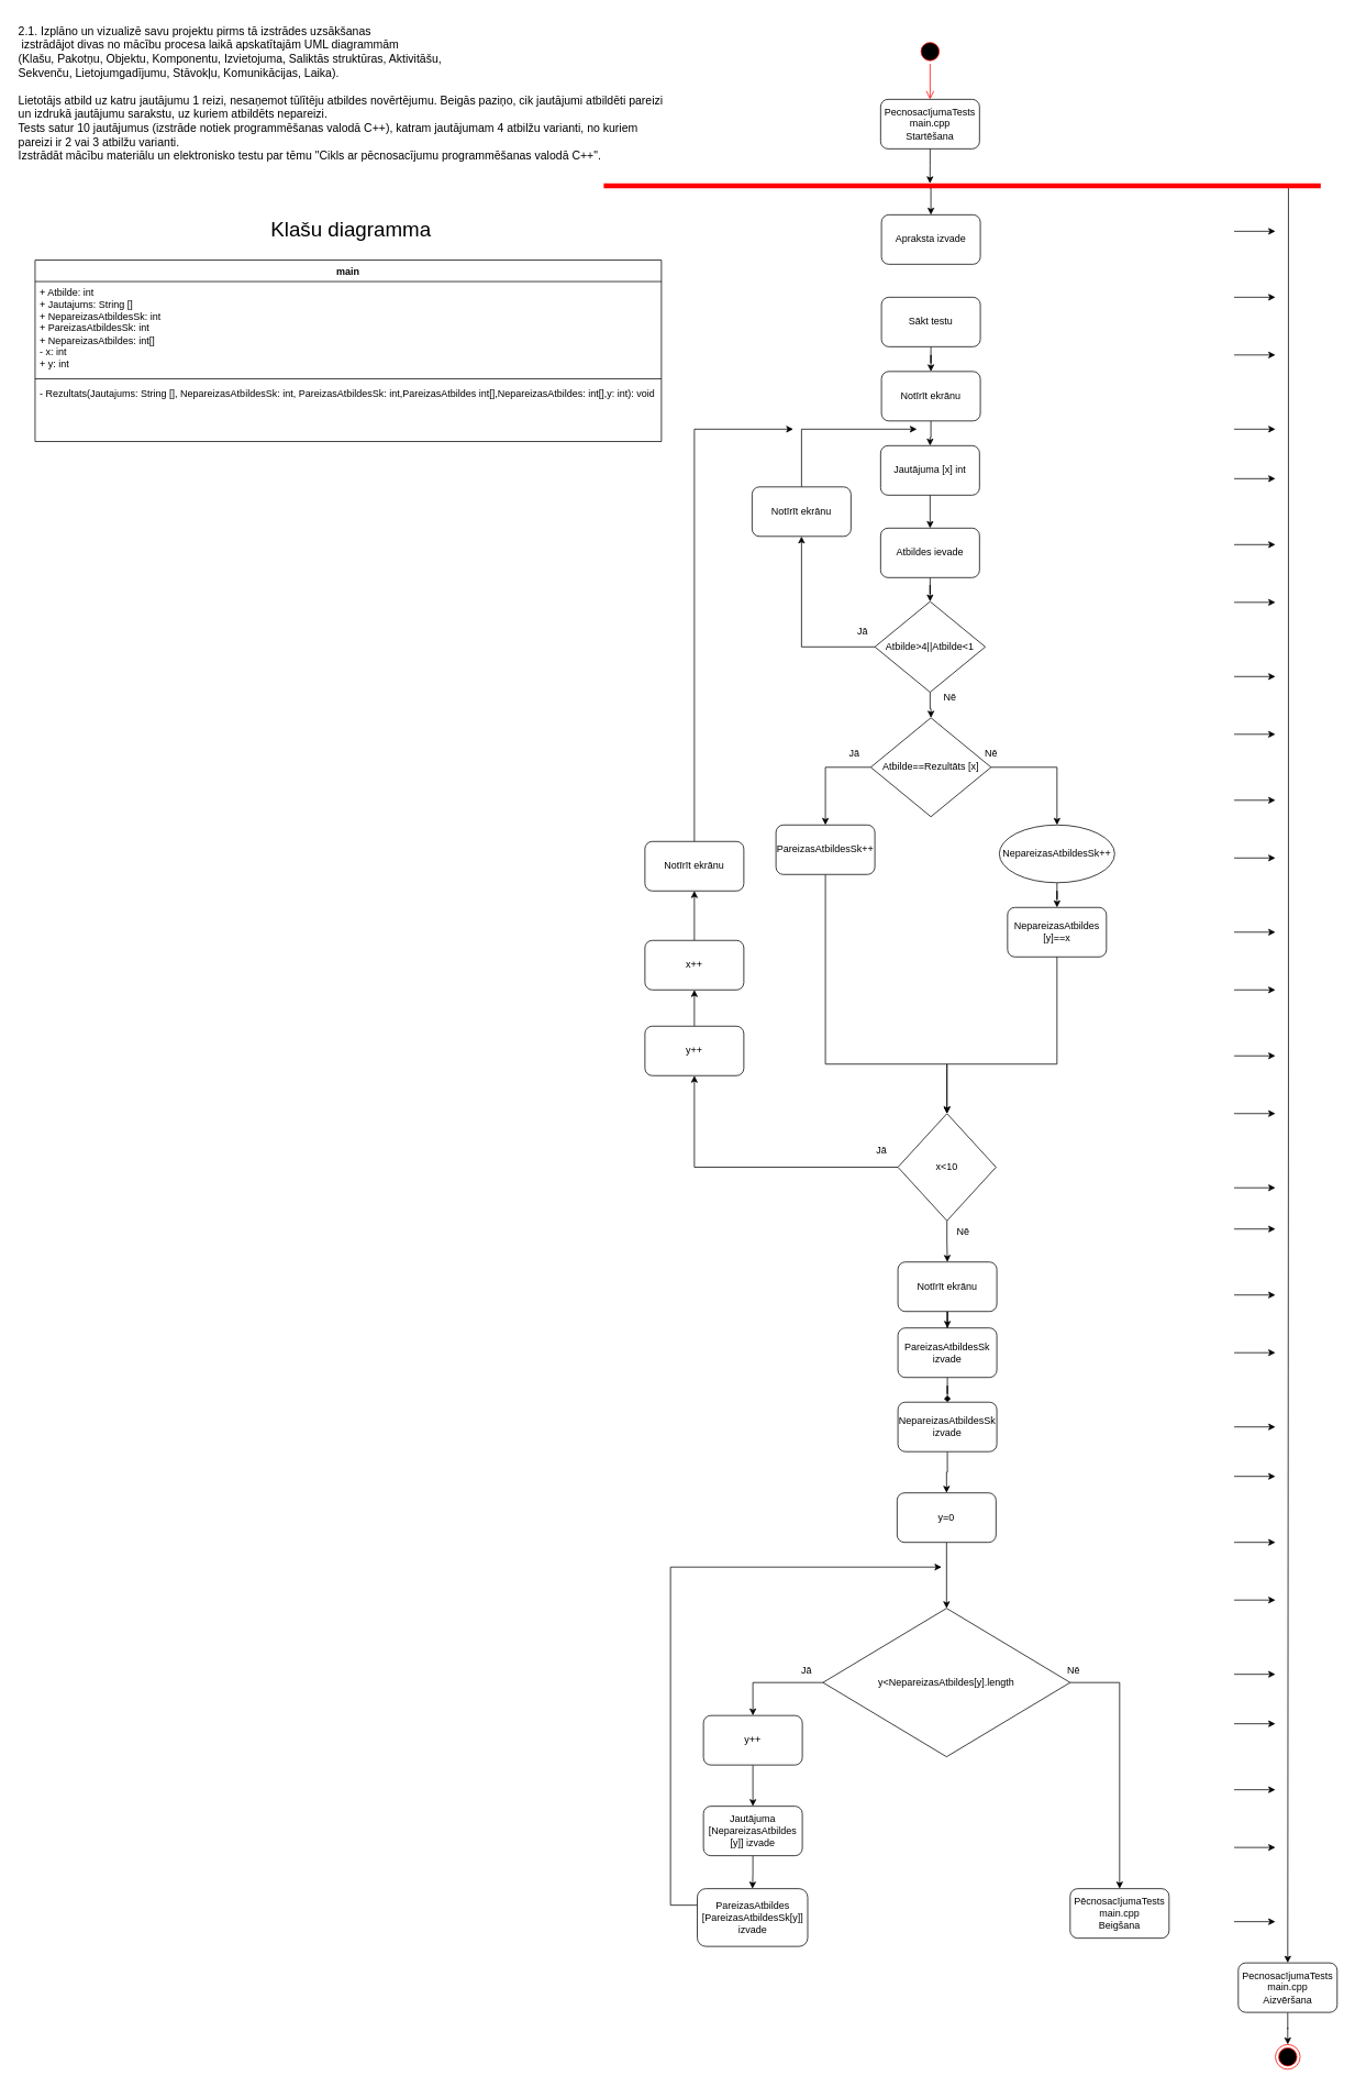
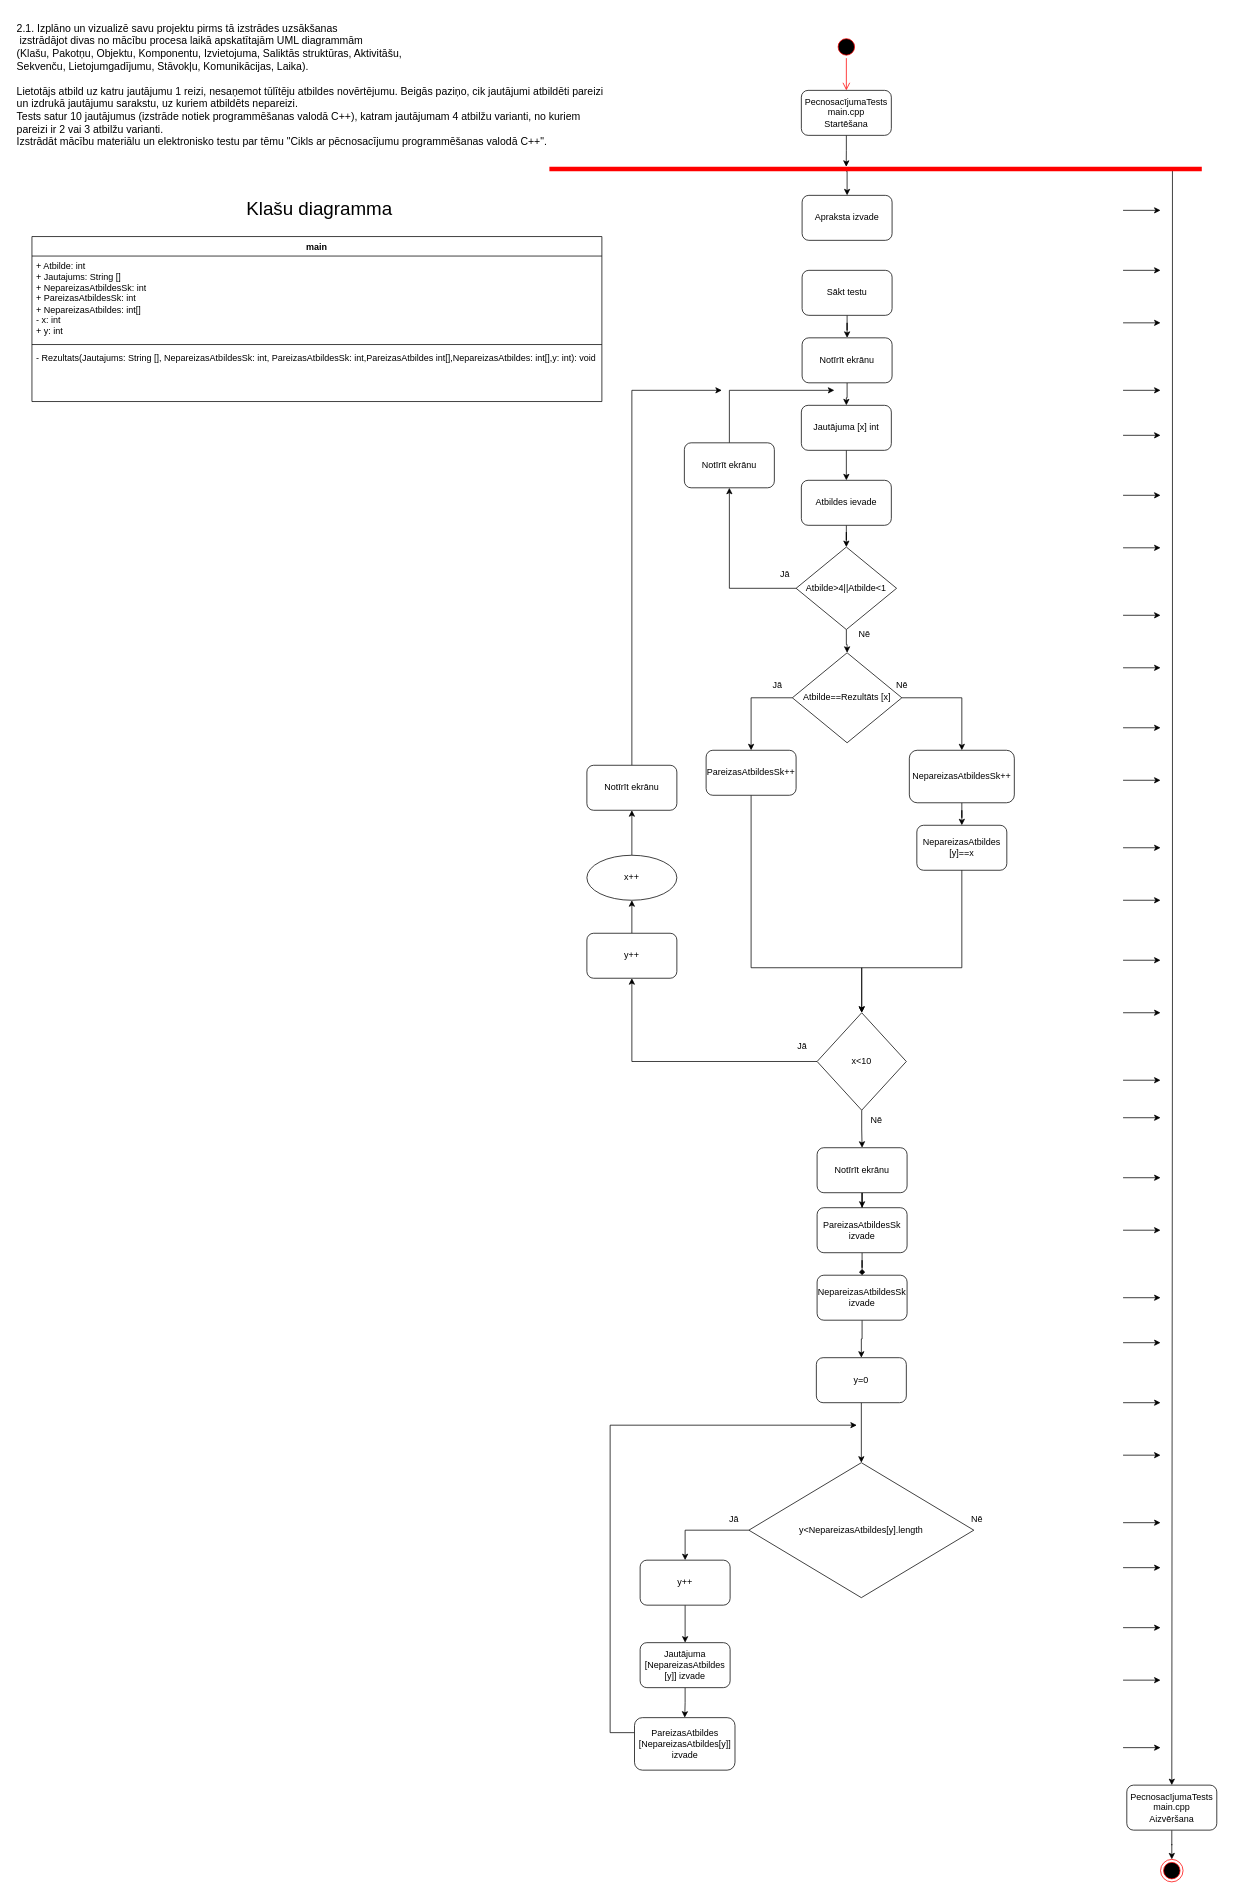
- <mxCell id="66" value="NepareizasAtbildesSk++" style="ellipse;whiteSpace=wrap;html=1;" vertex="1" parent="1"><mxGeometry x="1212" y="1000" width="140" height="70" as="geometry" /></mxCell>
+ <mxCell id="66" value="NepareizasAtbildesSk++" style="rounded=1;whiteSpace=wrap;html=1;" vertex="1" parent="1"><mxGeometry x="1212" y="1000" width="140" height="70" as="geometry" /></mxCell>
- <mxCell id="51" value="x++" style="rounded=1;whiteSpace=wrap;html=1;" vertex="1" parent="1"><mxGeometry x="782" y="1140" width="120" height="60" as="geometry" /></mxCell>
+ <mxCell id="51" value="x++" style="ellipse;whiteSpace=wrap;html=1;" vertex="1" parent="1"><mxGeometry x="782" y="1140" width="120" height="60" as="geometry" /></mxCell>
- <mxCell id="72" style="edgeStyle=orthogonalEdgeStyle;rounded=0;orthogonalLoop=1;jettySize=auto;html=1;entryX=0.5;entryY=0;entryDx=0;entryDy=0;exitX=1;exitY=0.5;exitDx=0;exitDy=0;" edge="1" parent="1" source="73" target="79"><mxGeometry relative="1" as="geometry"><mxPoint x="1362" y="2270" as="targetPoint" /></mxGeometry></mxCell>
- <mxCell id="79" value="PēcnosacījumaTests&lt;br&gt;main.cpp&lt;br&gt;Beigšana" style="rounded=1;whiteSpace=wrap;html=1;" vertex="1" parent="1"><mxGeometry x="1298" y="2290" width="120" height="60" as="geometry" /></mxCell>
- <mxCell id="68" value="PareizasAtbildes [PareizasAtbildesSk[y]] izvade" style="rounded=1;whiteSpace=wrap;html=1;" vertex="1" parent="1"><mxGeometry x="845.51" y="2290" width="134" height="70" as="geometry" /></mxCell>
+ <mxCell id="68" value="PareizasAtbildes [NepareizasAtbildes[y]] izvade" style="rounded=1;whiteSpace=wrap;html=1;" vertex="1" parent="1"><mxGeometry x="845.51" y="2290" width="134" height="70" as="geometry" /></mxCell>
